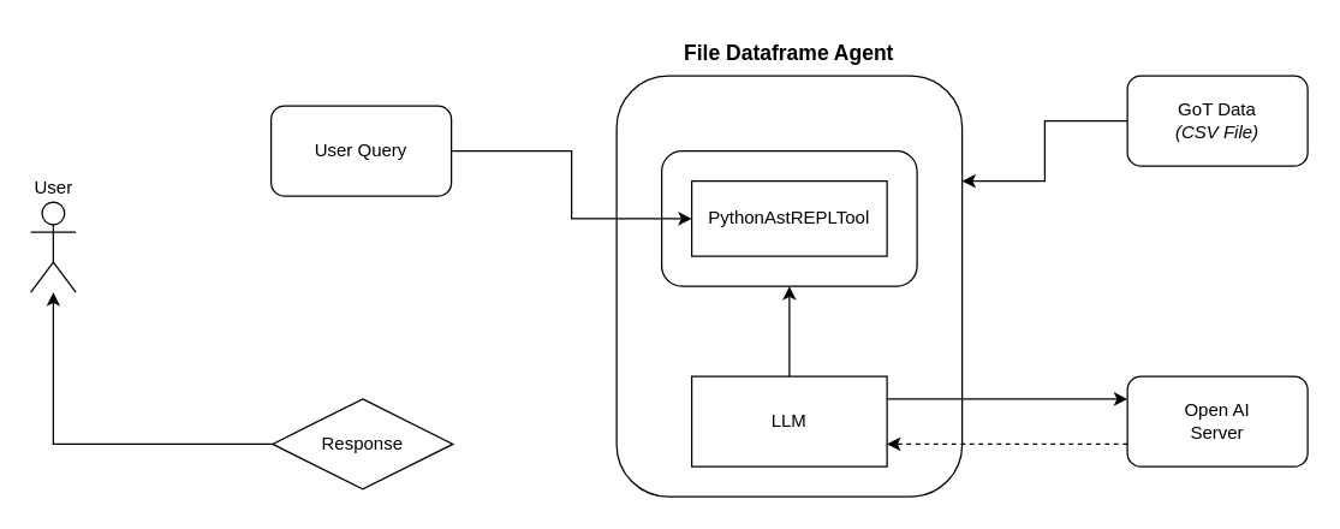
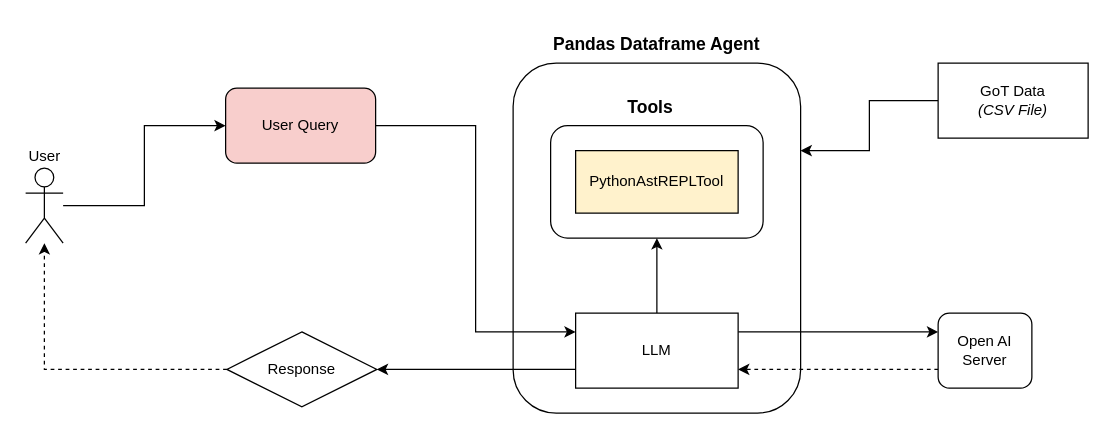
- <mxCell id="13" value="&lt;b&gt;&lt;font style=&quot;font-size: 14px;&quot;&gt;File Dataframe Agent&lt;/font&gt;&lt;/b&gt;" style="text;html=1;strokeColor=none;fillColor=none;align=center;verticalAlign=middle;whiteSpace=wrap;rounded=0;" vertex="1" parent="1"><mxGeometry x="430" y="20" width="190" height="30" as="geometry" /></mxCell>
+ <mxCell id="13" value="&lt;b&gt;&lt;font style=&quot;font-size: 14px;&quot;&gt;Pandas Dataframe Agent&lt;/font&gt;&lt;/b&gt;" style="text;html=1;strokeColor=none;fillColor=none;align=center;verticalAlign=middle;whiteSpace=wrap;rounded=0;" vertex="1" parent="1"><mxGeometry x="430" y="20" width="190" height="30" as="geometry" /></mxCell>
- <mxCell id="15" value="GoT Data&lt;br&gt;&lt;i&gt;(CSV File)&lt;/i&gt;" style="rounded=1;whiteSpace=wrap;html=1;" vertex="1" parent="1"><mxGeometry x="750" y="50" width="120" height="60" as="geometry" /></mxCell>
+ <mxCell id="15" value="GoT Data&lt;br&gt;&lt;i&gt;(CSV File)&lt;/i&gt;" style="whiteSpace=wrap;html=1;rounded=0;" vertex="1" parent="1"><mxGeometry x="750" y="50" width="120" height="60" as="geometry" /></mxCell>
+ <mxCell id="10" value="&lt;b&gt;&lt;font style=&quot;font-size: 14px;&quot;&gt;Tools&lt;/font&gt;&lt;/b&gt;" style="text;html=1;strokeColor=none;fillColor=none;align=center;verticalAlign=middle;whiteSpace=wrap;rounded=0;" vertex="1" parent="1"><mxGeometry x="490" y="70" width="60" height="30" as="geometry" /></mxCell>
- <mxCell id="17" value="User Query" style="rounded=1;whiteSpace=wrap;html=1;" vertex="1" parent="1"><mxGeometry x="180" y="70" width="120" height="60" as="geometry" /></mxCell>
+ <mxCell id="17" value="User Query" style="rounded=1;whiteSpace=wrap;html=1;fillColor=#f8cecc;" vertex="1" parent="1"><mxGeometry x="180" y="70" width="120" height="60" as="geometry" /></mxCell>
+ <mxCell id="11" style="edgeStyle=orthogonalEdgeStyle;rounded=0;orthogonalLoop=1;jettySize=auto;html=1;entryX=0;entryY=0.5;entryDx=0;entryDy=0;" edge="1" parent="1" source="12" target="17"><mxGeometry relative="1" as="geometry" /></mxCell>
- <mxCell id="16" style="edgeStyle=orthogonalEdgeStyle;rounded=0;orthogonalLoop=1;jettySize=auto;html=1;" edge="1" parent="1" source="17" target="4"><mxGeometry relative="1" as="geometry" /></mxCell>
+ <mxCell id="16" style="edgeStyle=orthogonalEdgeStyle;rounded=0;orthogonalLoop=1;jettySize=auto;html=1;entryX=0;entryY=0.25;entryDx=0;entryDy=0;" edge="1" parent="1" source="17" target="8"><mxGeometry relative="1" as="geometry" /></mxCell>
- <mxCell id="4" value="PythonAstREPLTool" style="rounded=0;whiteSpace=wrap;html=1;" vertex="1" parent="1"><mxGeometry x="460" y="120" width="130" height="50" as="geometry" /></mxCell>
+ <mxCell id="4" value="PythonAstREPLTool" style="rounded=0;whiteSpace=wrap;html=1;fillColor=#fff2cc;" vertex="1" parent="1"><mxGeometry x="460" y="120" width="130" height="50" as="geometry" /></mxCell>
- <mxCell id="21" value="Open AI&lt;br&gt;Server" style="rounded=1;whiteSpace=wrap;html=1;" vertex="1" parent="1"><mxGeometry x="750" y="250" width="120" height="60" as="geometry" /></mxCell>
+ <mxCell id="21" value="Open AI&lt;br&gt;Server" style="rounded=1;whiteSpace=wrap;html=1;" vertex="1" parent="1"><mxGeometry x="750" y="250" width="75" height="60" as="geometry" /></mxCell>
- <mxCell id="18" style="edgeStyle=orthogonalEdgeStyle;rounded=0;orthogonalLoop=1;jettySize=auto;html=1;" edge="1" parent="1" source="19" target="12"><mxGeometry relative="1" as="geometry" /></mxCell>
+ <mxCell id="18" style="edgeStyle=orthogonalEdgeStyle;rounded=0;orthogonalLoop=1;jettySize=auto;html=1;dashed=1;" edge="1" parent="1" source="19" target="12"><mxGeometry relative="1" as="geometry" /></mxCell>
+ <mxCell id="5" style="edgeStyle=orthogonalEdgeStyle;rounded=0;orthogonalLoop=1;jettySize=auto;html=1;exitX=0;exitY=0.75;exitDx=0;exitDy=0;" edge="1" parent="1" source="8" target="19"><mxGeometry relative="1" as="geometry" /></mxCell>
